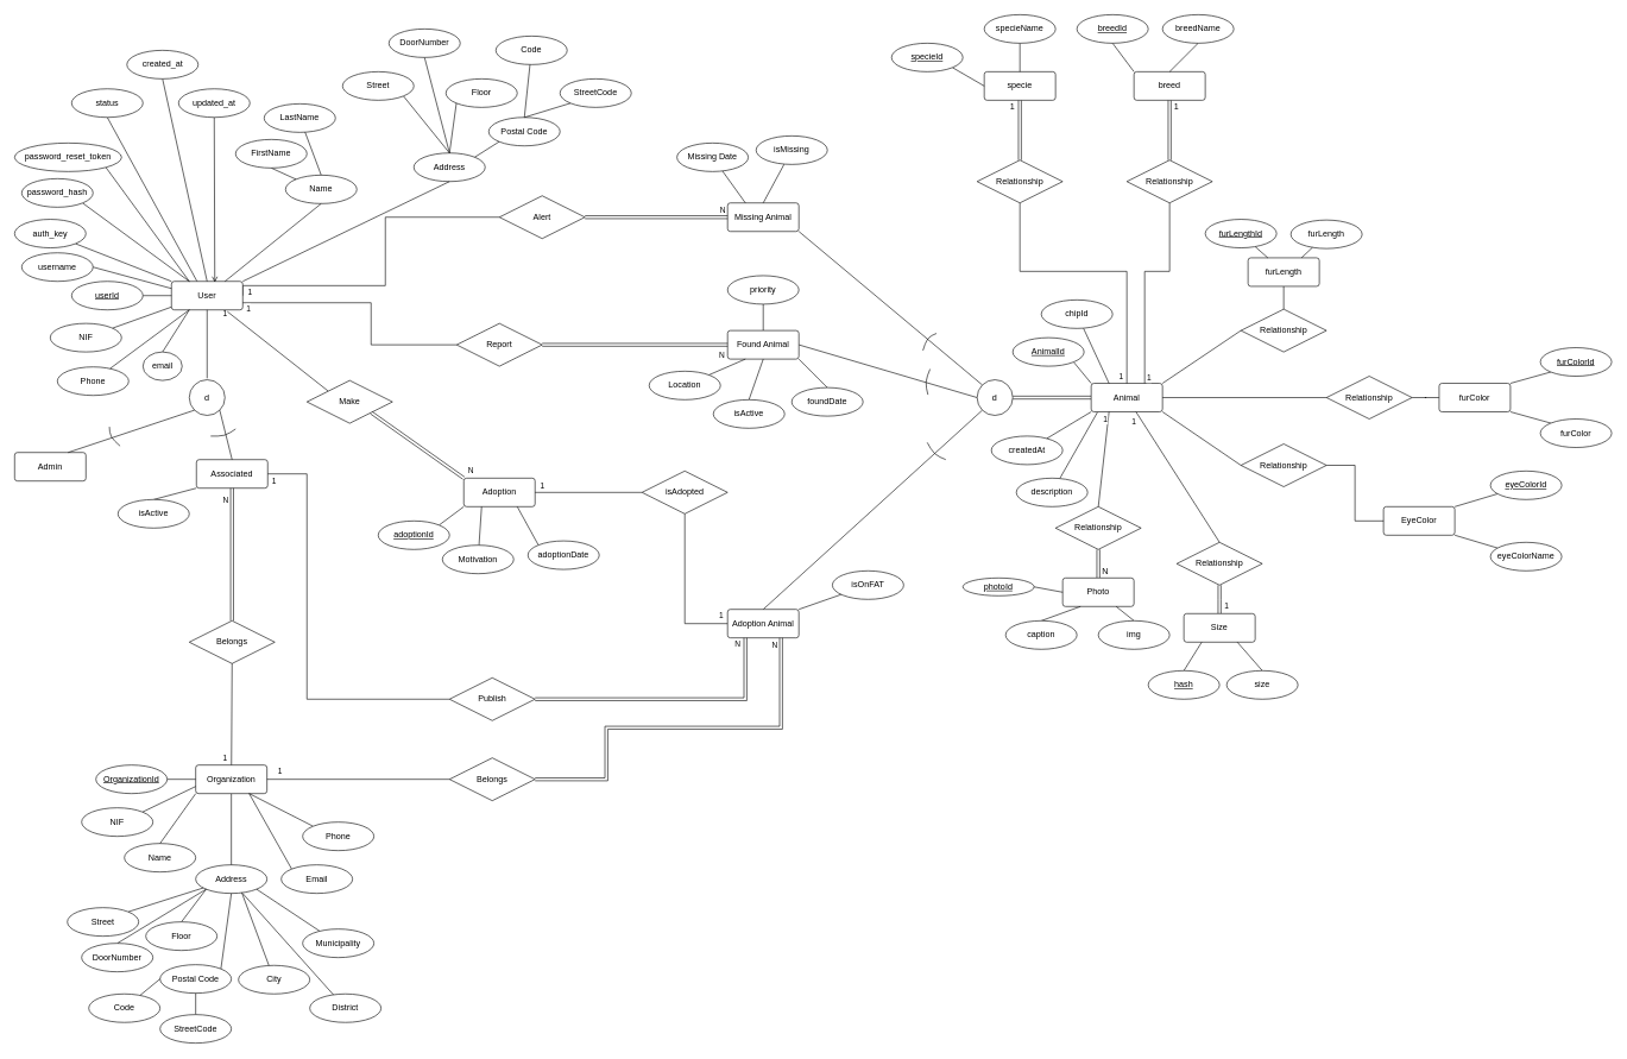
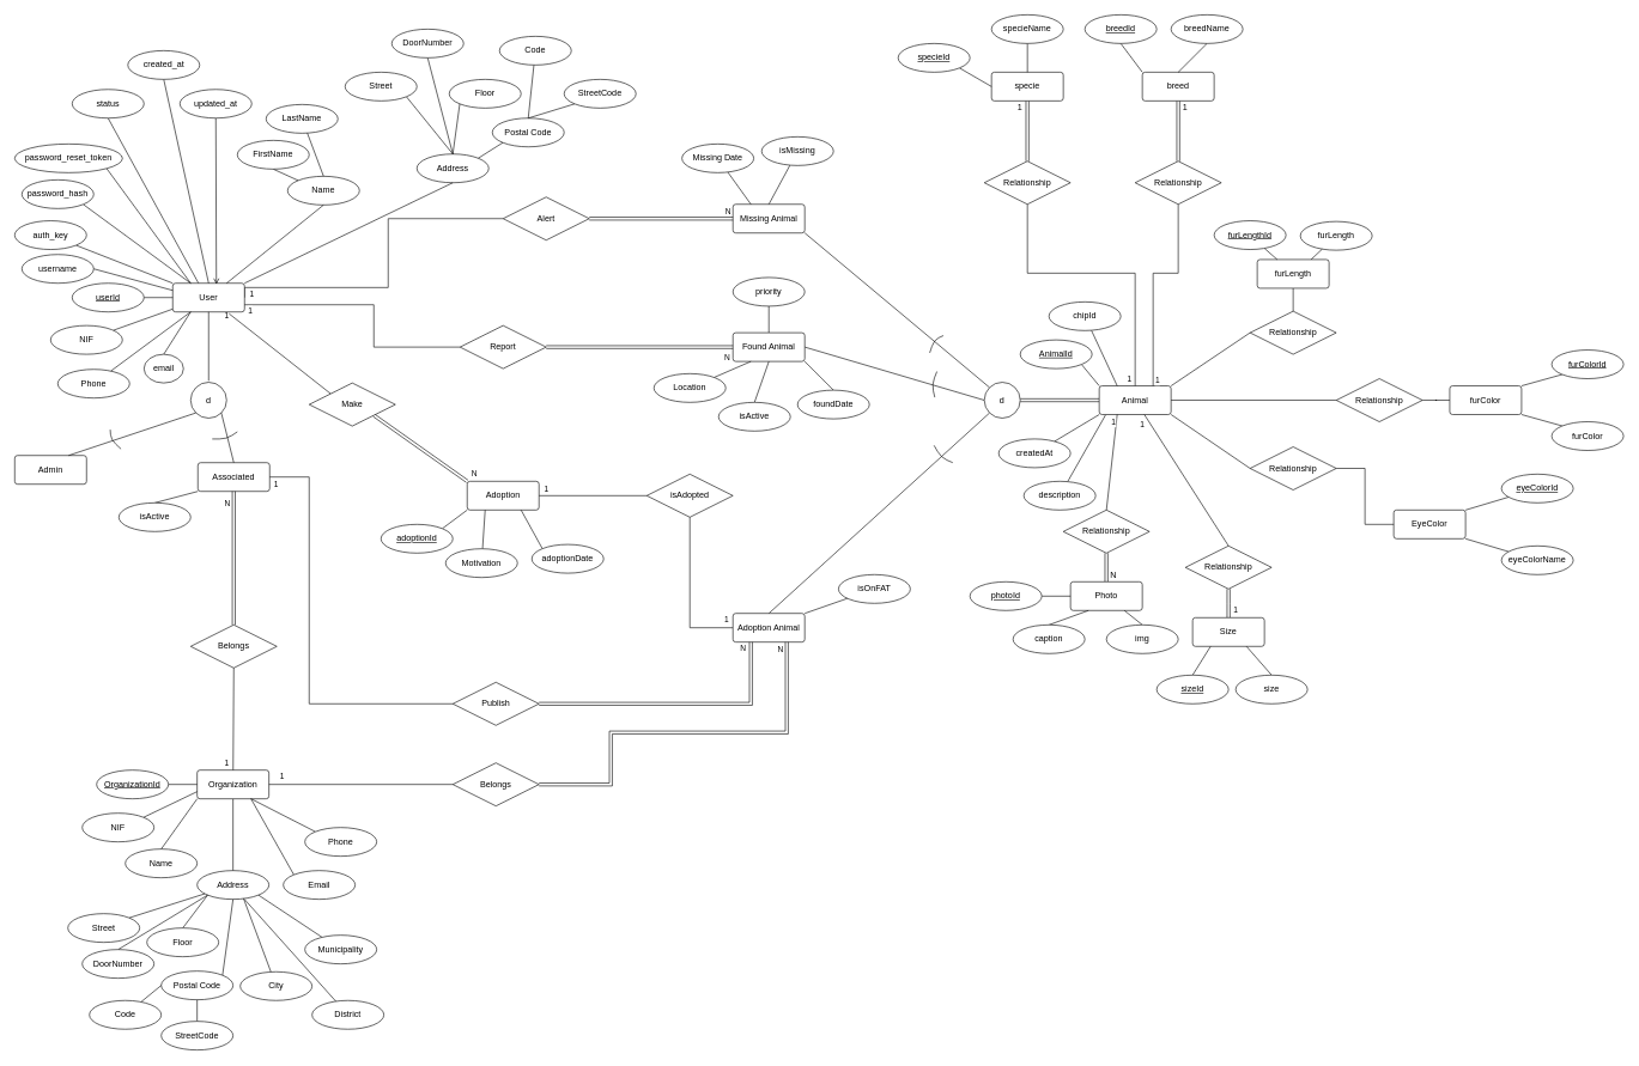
- <mxCell id="150" value="photoId" style="ellipse;whiteSpace=wrap;html=1;align=center;fontStyle=4;" parent="1" vertex="1"><mxGeometry x="1350" y="810" width="100" height="25" as="geometry" /></mxCell>
+ <mxCell id="150" value="photoId" style="ellipse;whiteSpace=wrap;html=1;align=center;fontStyle=4;" parent="1" vertex="1"><mxGeometry x="1350" y="810" width="100" height="40" as="geometry" /></mxCell>
- <mxCell id="162" value="hash" style="ellipse;whiteSpace=wrap;html=1;align=center;fontStyle=4;" parent="1" vertex="1"><mxGeometry x="1610" y="940" width="100" height="40" as="geometry" /></mxCell>
+ <mxCell id="162" value="sizeId" style="ellipse;whiteSpace=wrap;html=1;align=center;fontStyle=4;" parent="1" vertex="1"><mxGeometry x="1610" y="940" width="100" height="40" as="geometry" /></mxCell>
